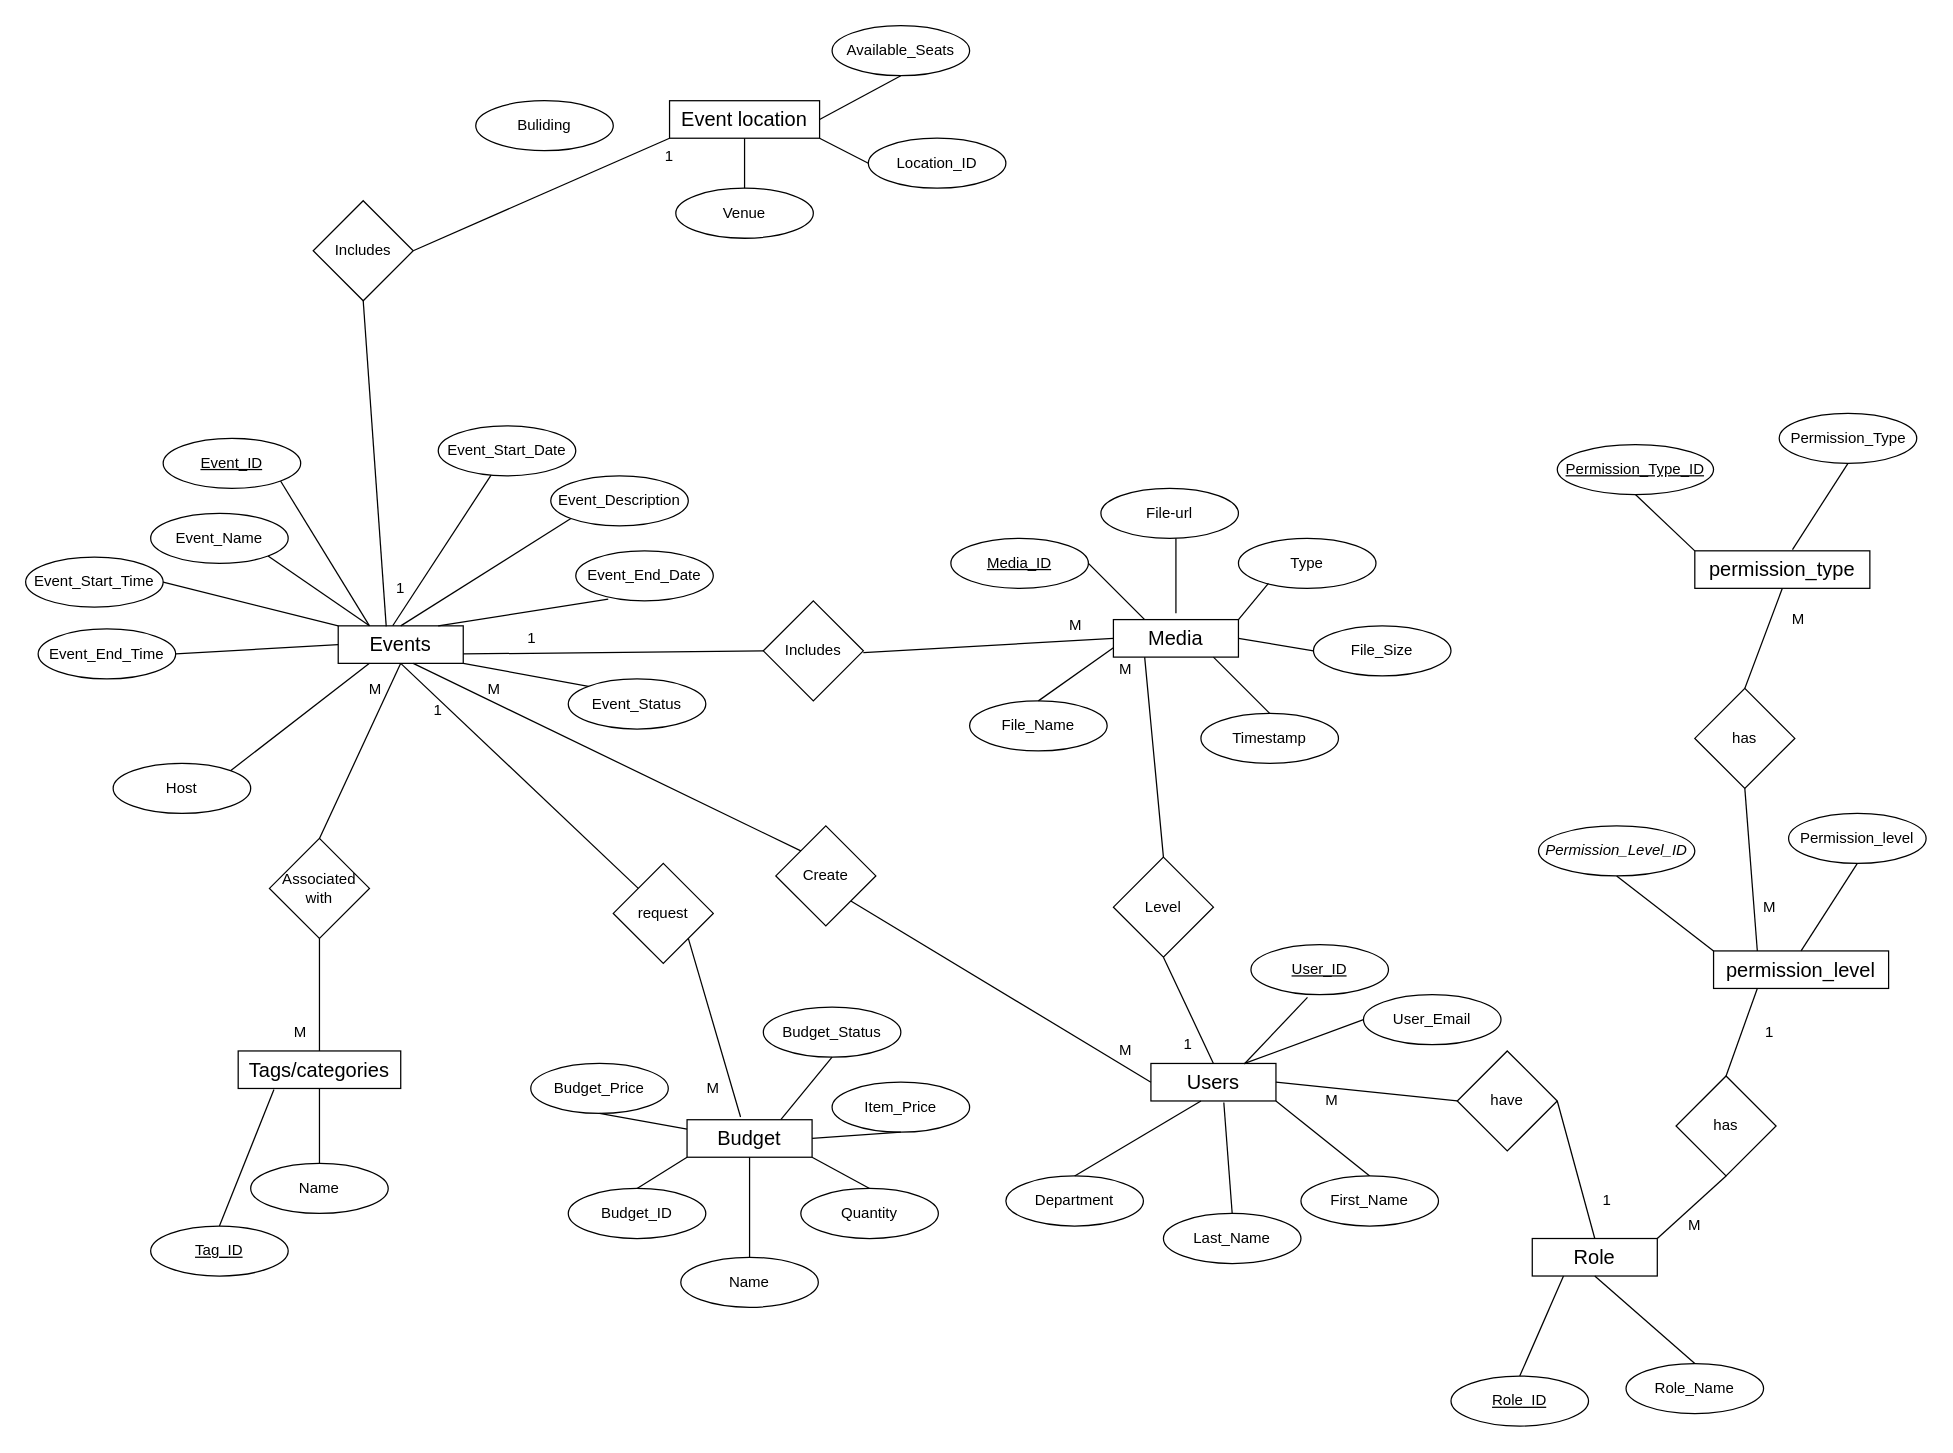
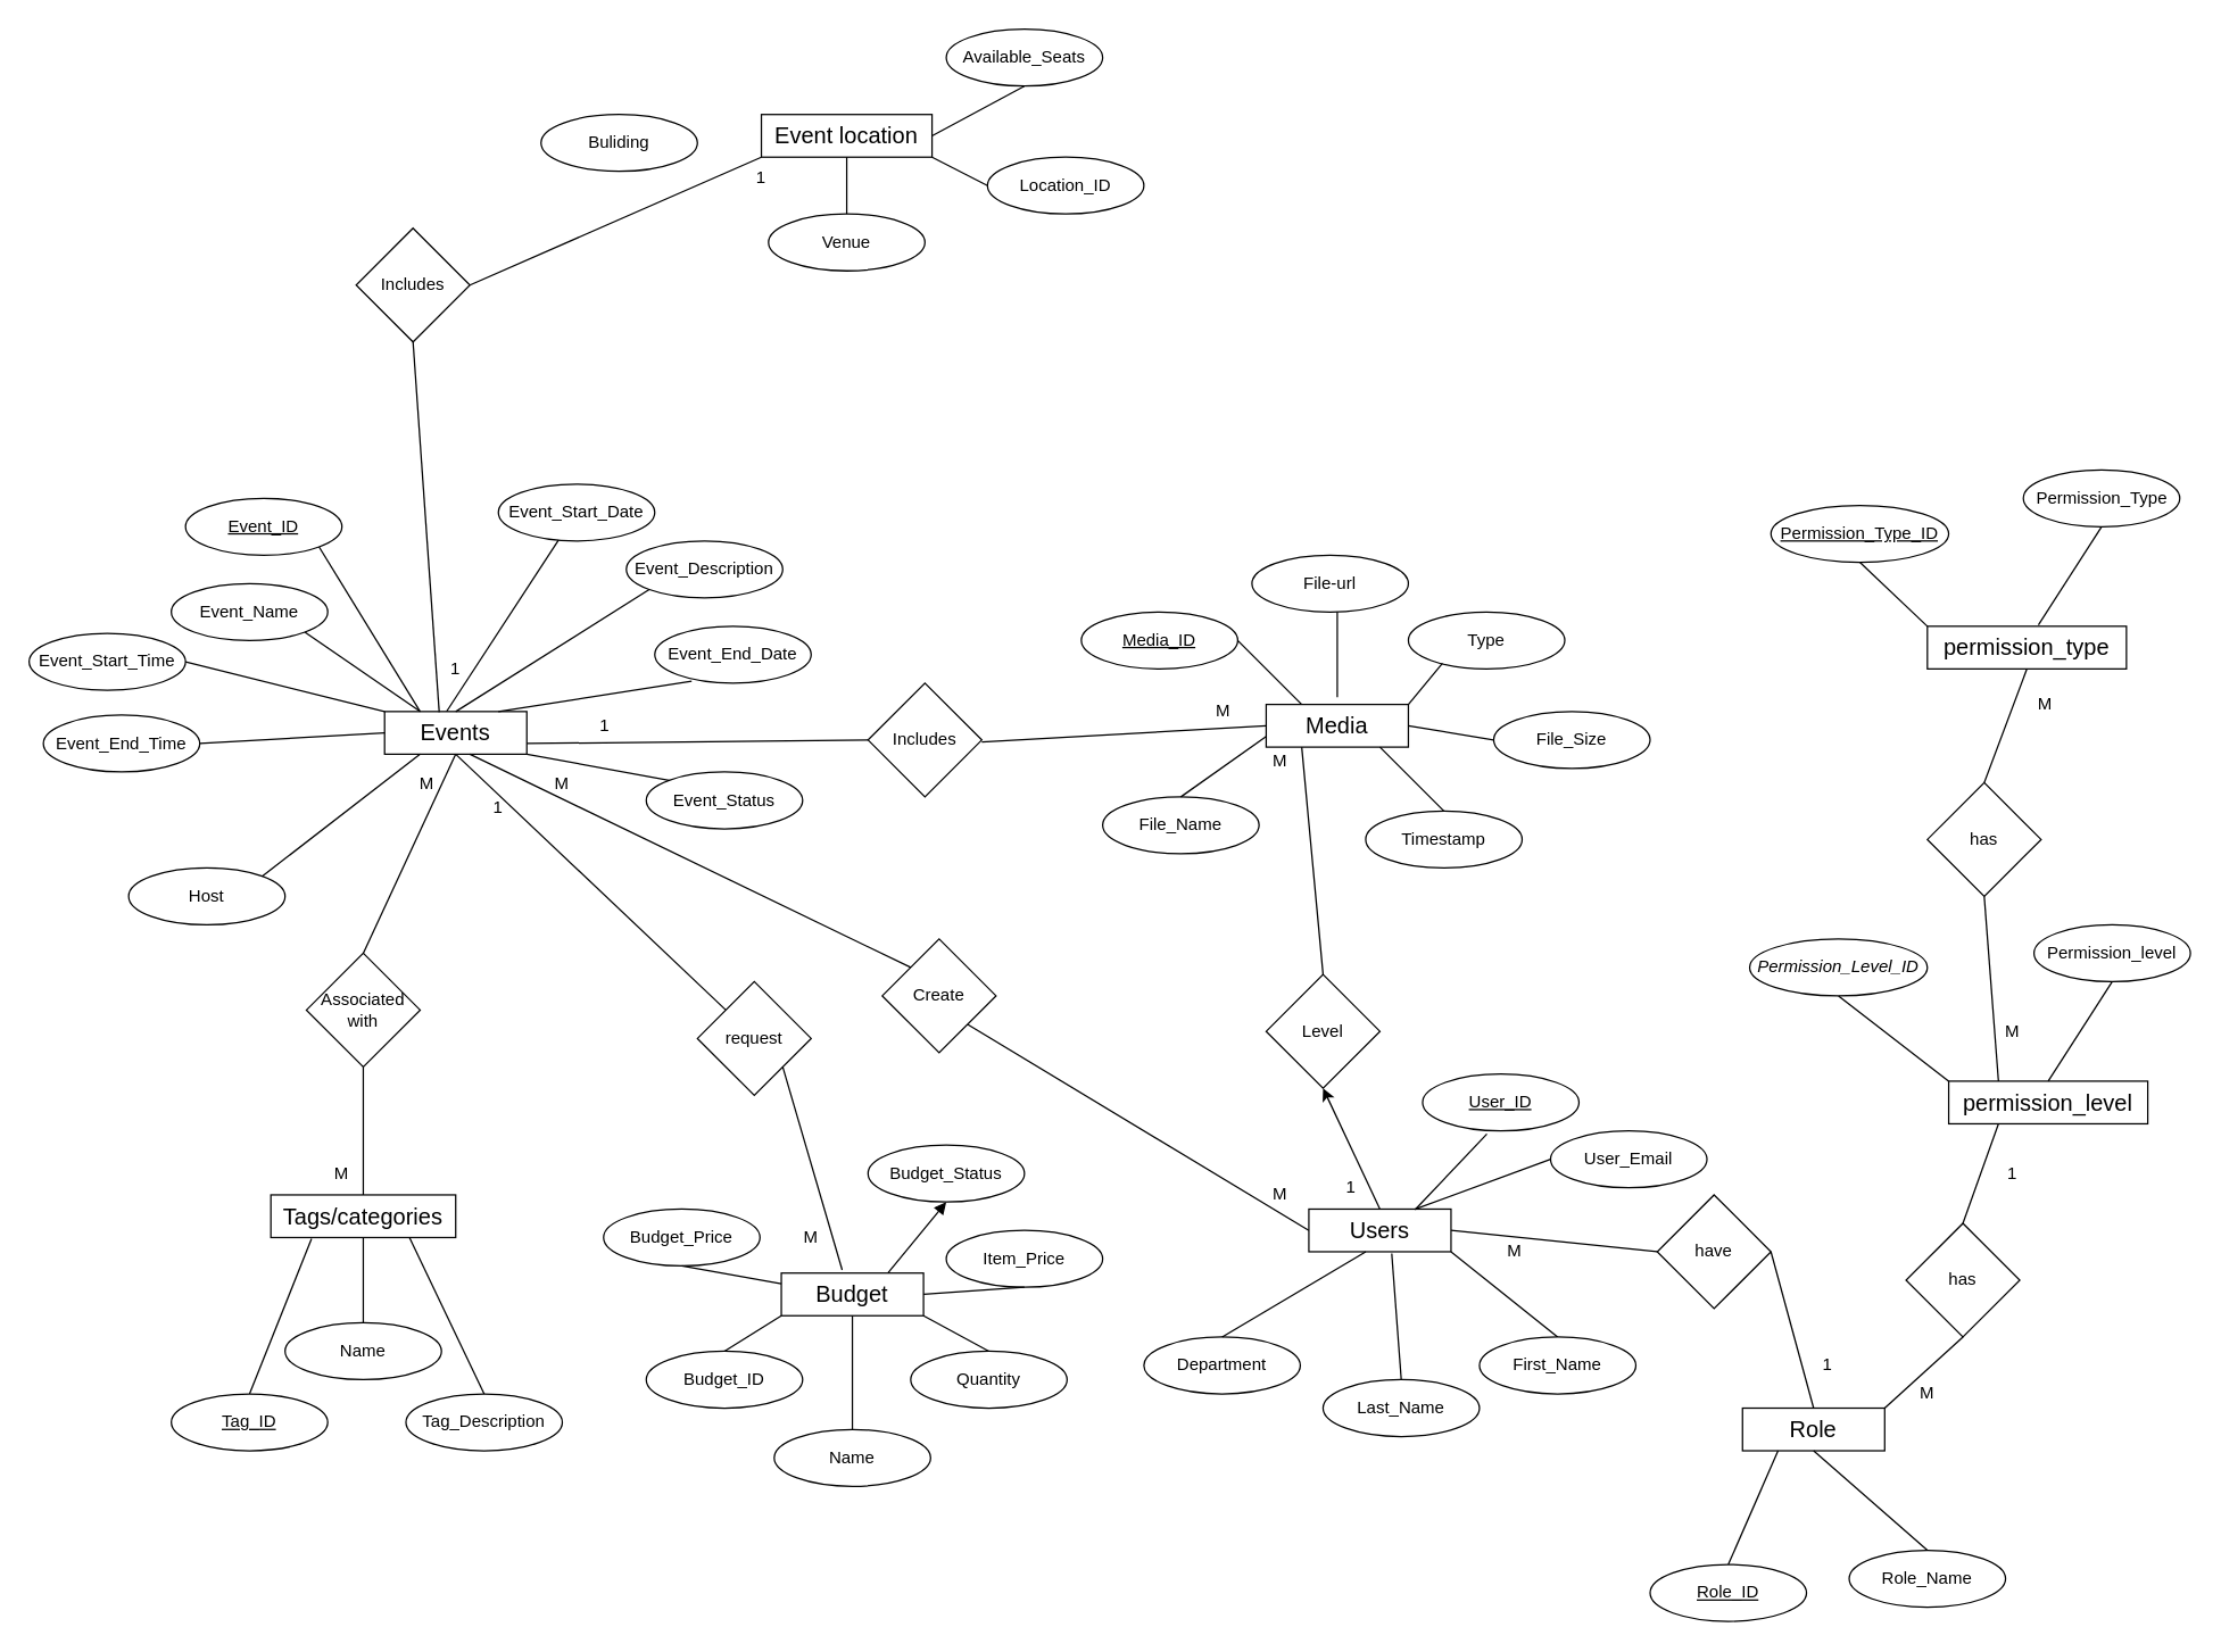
- <mxCell id="40" value="" style="endArrow=none;html=1;rounded=0;exitX=0.5;exitY=0;exitDx=0;exitDy=0;entryX=0.5;entryY=1;entryDx=0;entryDy=0;" edge="1" parent="1" source="29" target="34"><mxGeometry width="50" height="50" relative="1" as="geometry"><mxPoint x="960" y="820" as="sourcePoint" /><mxPoint x="920" y="770" as="targetPoint" /></mxGeometry></mxCell>
+ <mxCell id="40" value="" style="endArrow=classic;html=1;rounded=0;exitX=0.5;exitY=0;exitDx=0;exitDy=0;entryX=0.5;entryY=1;entryDx=0;entryDy=0;" edge="1" parent="1" source="29" target="34"><mxGeometry width="50" height="50" relative="1" as="geometry"><mxPoint x="960" y="820" as="sourcePoint" /><mxPoint x="920" y="770" as="targetPoint" /></mxGeometry></mxCell>
- <mxCell id="130" value="" style="endArrow=none;html=1;rounded=0;exitX=0.75;exitY=0;exitDx=0;exitDy=0;entryX=0.5;entryY=1;entryDx=0;entryDy=0;" edge="1" parent="1" target="129" source="53"><mxGeometry width="50" height="50" relative="1" as="geometry"><mxPoint x="583" y="855" as="sourcePoint" /><mxPoint x="619" y="840" as="targetPoint" /></mxGeometry></mxCell>
+ <mxCell id="130" value="" style="endArrow=block;html=1;rounded=0;exitX=0.75;exitY=0;exitDx=0;exitDy=0;entryX=0.5;entryY=1;entryDx=0;entryDy=0;" edge="1" parent="1" target="129" source="53"><mxGeometry width="50" height="50" relative="1" as="geometry"><mxPoint x="583" y="855" as="sourcePoint" /><mxPoint x="619" y="840" as="targetPoint" /></mxGeometry></mxCell>
+ <mxCell id="79" value="" style="endArrow=none;html=1;rounded=0;exitX=0.5;exitY=0;exitDx=0;exitDy=0;entryX=0.75;entryY=1;entryDx=0;entryDy=0;" edge="1" parent="1" source="78" target="26"><mxGeometry width="50" height="50" relative="1" as="geometry"><mxPoint x="380" y="920" as="sourcePoint" /><mxPoint x="345" y="870" as="targetPoint" /></mxGeometry></mxCell>
+ <mxCell id="78" value="Tag_Description" style="ellipse;whiteSpace=wrap;html=1;" vertex="1" parent="1"><mxGeometry x="285" y="980" width="110" height="40" as="geometry" /></mxCell>
